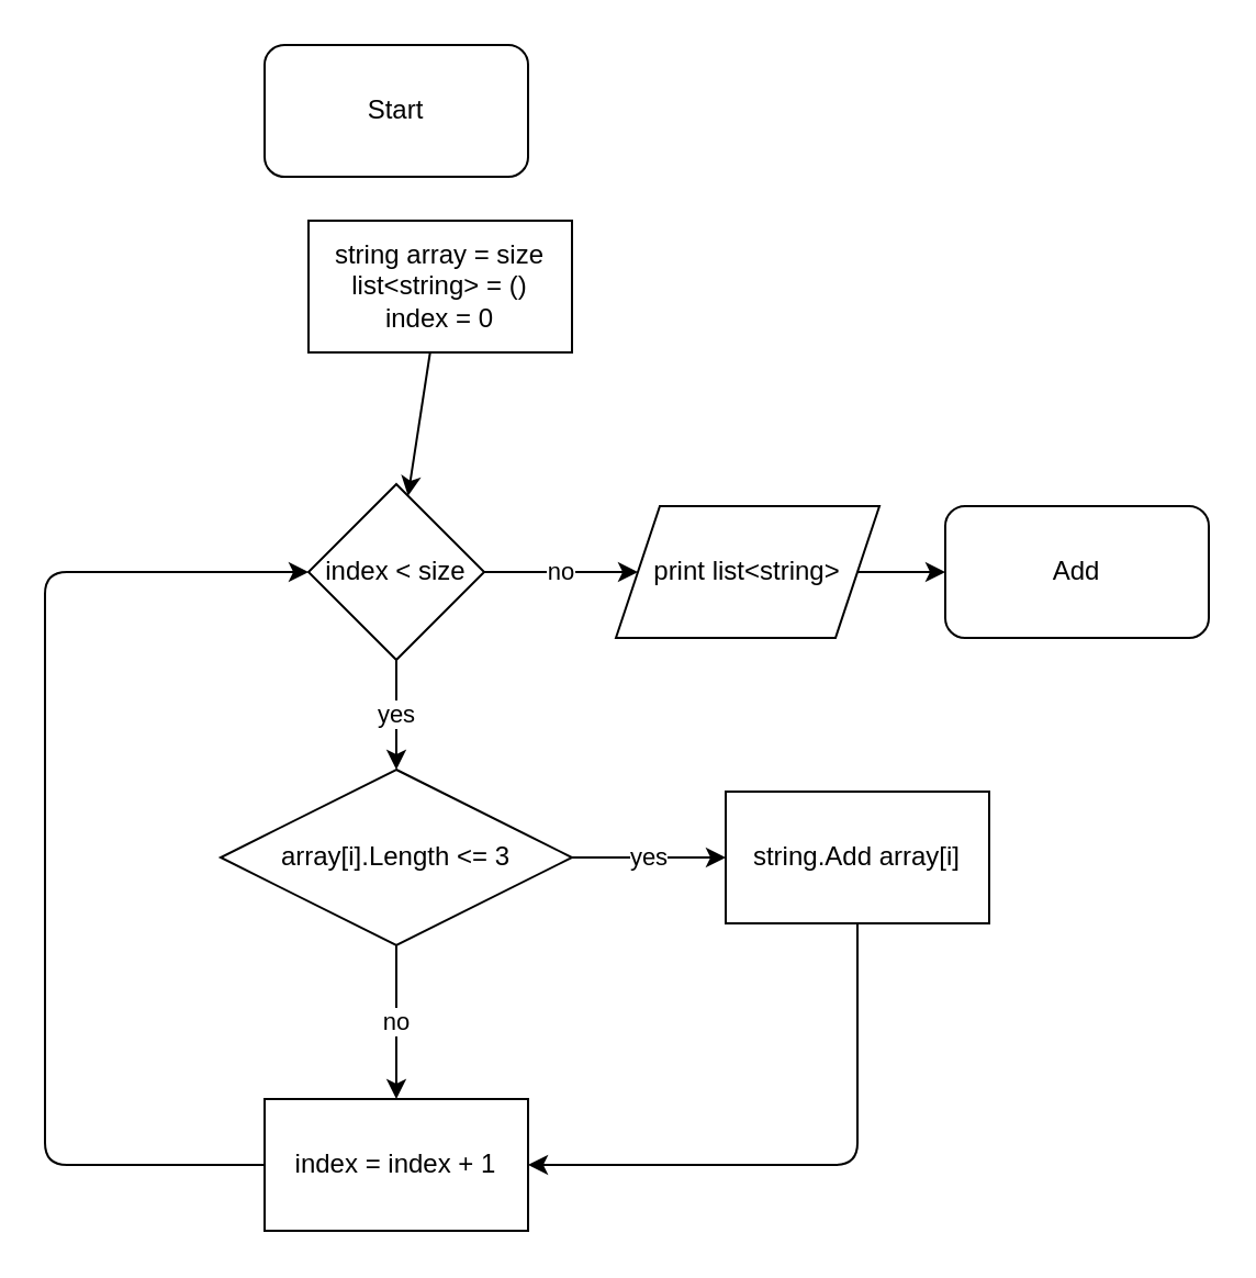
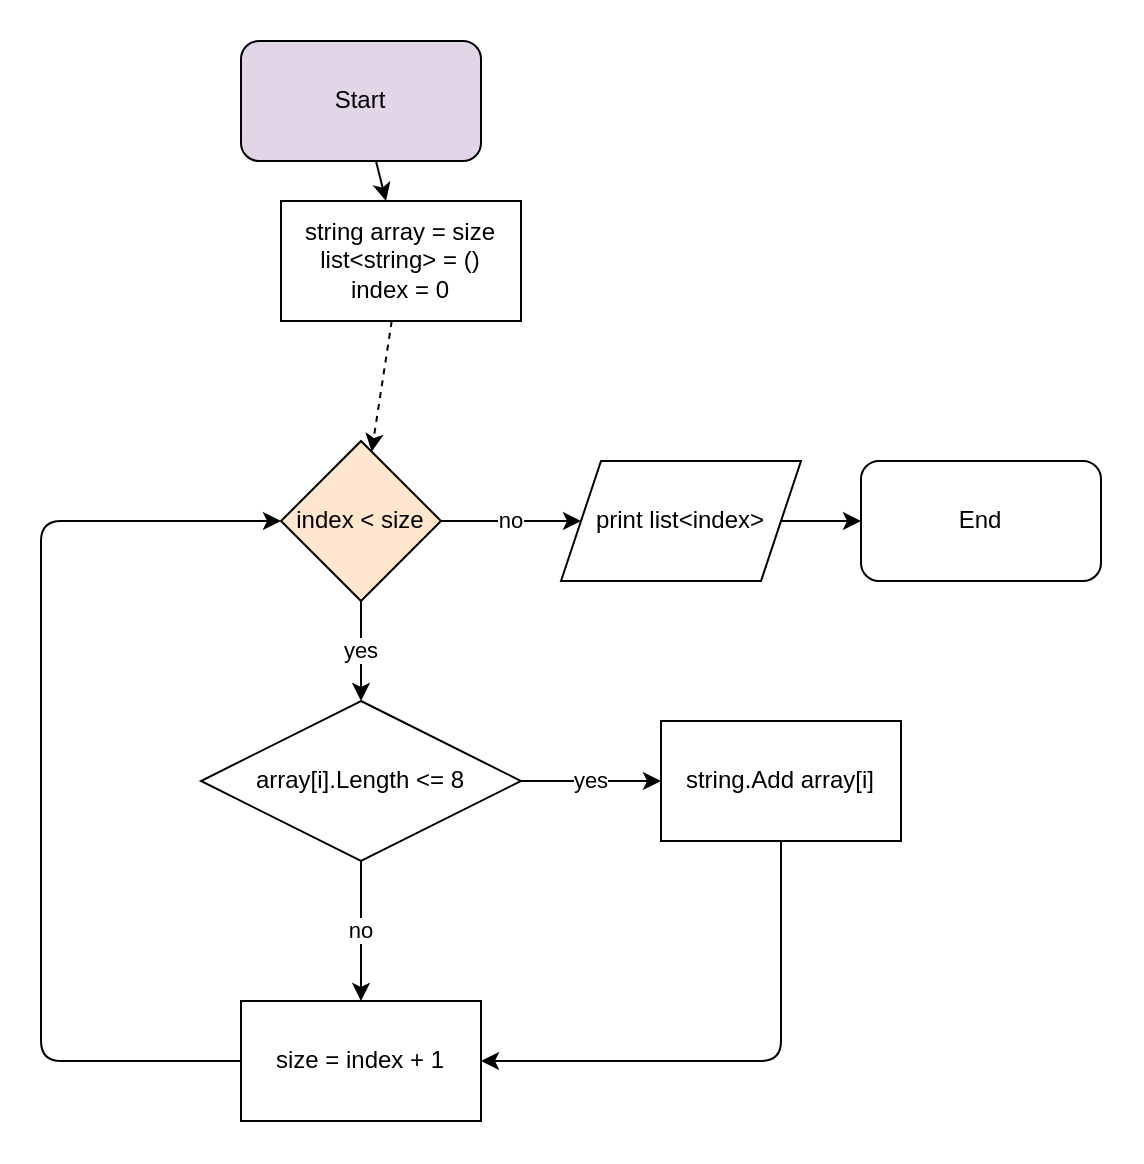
- <mxCell id="3" value="Start" style="rounded=1;whiteSpace=wrap;html=1;" vertex="1" parent="1"><mxGeometry x="120" y="20" width="120" height="60" as="geometry" /></mxCell>
+ <mxCell id="3" value="Start" style="rounded=1;whiteSpace=wrap;html=1;fillColor=#e1d5e7;" vertex="1" parent="1"><mxGeometry x="120" y="20" width="120" height="60" as="geometry" /></mxCell>
+ <mxCell id="2" value="" style="edgeStyle=none;html=1;" edge="1" parent="1" source="3" target="5"><mxGeometry relative="1" as="geometry" /></mxCell>
- <mxCell id="4" value="" style="edgeStyle=none;html=1;" edge="1" parent="1" source="5" target="8"><mxGeometry relative="1" as="geometry" /></mxCell>
+ <mxCell id="4" value="" style="edgeStyle=none;html=1;dashed=1;" edge="1" parent="1" source="5" target="8"><mxGeometry relative="1" as="geometry" /></mxCell>
- <mxCell id="8" value="index &amp;lt; size" style="rhombus;whiteSpace=wrap;html=1;" vertex="1" parent="1"><mxGeometry x="140" y="220" width="80" height="80" as="geometry" /></mxCell>
+ <mxCell id="8" value="index &amp;lt; size" style="rhombus;whiteSpace=wrap;html=1;fillColor=#ffe6cc;" vertex="1" parent="1"><mxGeometry x="140" y="220" width="80" height="80" as="geometry" /></mxCell>
- <mxCell id="13" value="print list&amp;lt;string&amp;gt;" style="shape=parallelogram;perimeter=parallelogramPerimeter;whiteSpace=wrap;html=1;fixedSize=1;" vertex="1" parent="1"><mxGeometry x="280" y="230" width="120" height="60" as="geometry" /></mxCell>
+ <mxCell id="13" value="print list&amp;lt;index&amp;gt;" style="shape=parallelogram;perimeter=parallelogramPerimeter;whiteSpace=wrap;html=1;fixedSize=1;" vertex="1" parent="1"><mxGeometry x="280" y="230" width="120" height="60" as="geometry" /></mxCell>
- <mxCell id="18" value="Add" style="rounded=1;whiteSpace=wrap;html=1;" vertex="1" parent="1"><mxGeometry x="430" y="230" width="120" height="60" as="geometry" /></mxCell>
+ <mxCell id="18" value="End" style="rounded=1;whiteSpace=wrap;html=1;" vertex="1" parent="1"><mxGeometry x="430" y="230" width="120" height="60" as="geometry" /></mxCell>
- <mxCell id="11" value="array[i].Length &amp;lt;= 3" style="rhombus;whiteSpace=wrap;html=1;" vertex="1" parent="1"><mxGeometry x="100" y="350" width="160" height="80" as="geometry" /></mxCell>
+ <mxCell id="11" value="array[i].Length &amp;lt;= 8" style="rhombus;whiteSpace=wrap;html=1;" vertex="1" parent="1"><mxGeometry x="100" y="350" width="160" height="80" as="geometry" /></mxCell>
- <mxCell id="17" value="index = index + 1" style="rounded=0;whiteSpace=wrap;html=1;" vertex="1" parent="1"><mxGeometry x="120" y="500" width="120" height="60" as="geometry" /></mxCell>
+ <mxCell id="17" value="size = index + 1" style="rounded=0;whiteSpace=wrap;html=1;" vertex="1" parent="1"><mxGeometry x="120" y="500" width="120" height="60" as="geometry" /></mxCell>
